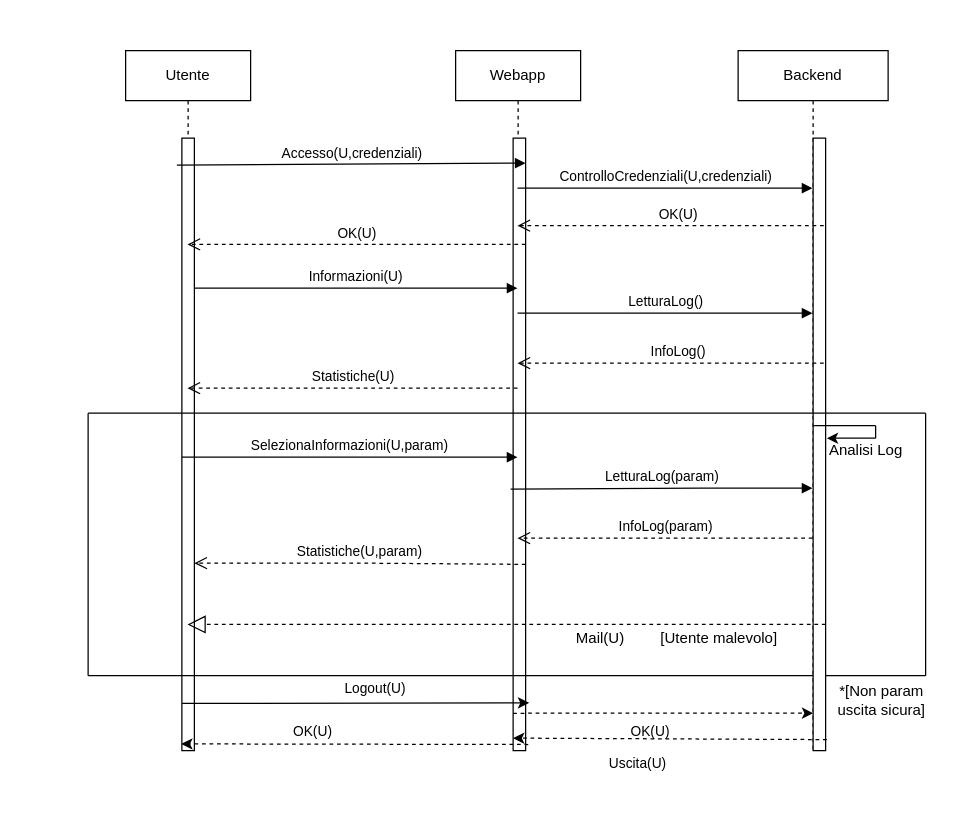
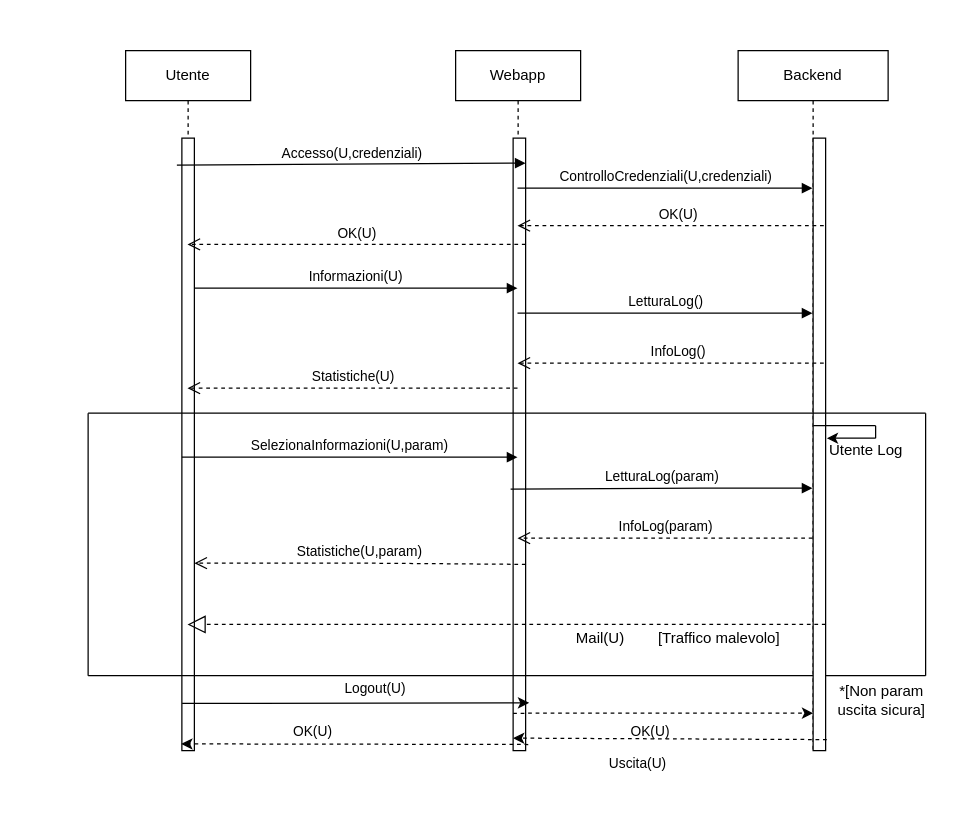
- <mxCell id="9" value="Analisi Log" style="text;html=1;strokeColor=none;fillColor=none;align=center;verticalAlign=middle;whiteSpace=wrap;rounded=0;" vertex="1" parent="7"><mxGeometry x="70" y="310" width="65" height="20" as="geometry" /></mxCell>
+ <mxCell id="9" value="Utente Log" style="text;html=1;strokeColor=none;fillColor=none;align=center;verticalAlign=middle;whiteSpace=wrap;rounded=0;" vertex="1" parent="7"><mxGeometry x="70" y="310" width="65" height="20" as="geometry" /></mxCell>
- <mxCell id="23" value="[Utente malevolo]" style="text;html=1;strokeColor=none;fillColor=none;align=center;verticalAlign=middle;whiteSpace=wrap;rounded=0;shadow=0;glass=0;" vertex="1" parent="1"><mxGeometry x="520" y="500" width="110" height="20" as="geometry" /></mxCell>
+ <mxCell id="23" value="[Traffico malevolo]" style="text;html=1;strokeColor=none;fillColor=none;align=center;verticalAlign=middle;whiteSpace=wrap;rounded=0;shadow=0;glass=0;" vertex="1" parent="1"><mxGeometry x="520" y="500" width="110" height="20" as="geometry" /></mxCell>
